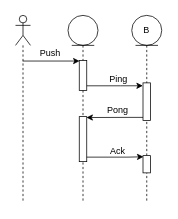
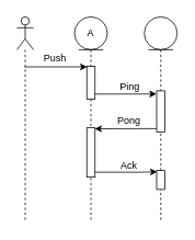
+ <mxCell id="5" value="A" style="text;html=1;strokeColor=none;fillColor=none;align=center;verticalAlign=middle;whiteSpace=wrap;rounded=0;" parent="2" vertex="1"><mxGeometry y="10" width="40" height="20" as="geometry" /></mxCell>
- <mxCell id="8" value="B" style="text;html=1;strokeColor=none;fillColor=none;align=center;verticalAlign=middle;whiteSpace=wrap;rounded=0;" parent="6" vertex="1"><mxGeometry y="10" width="40" height="20" as="geometry" /></mxCell>
